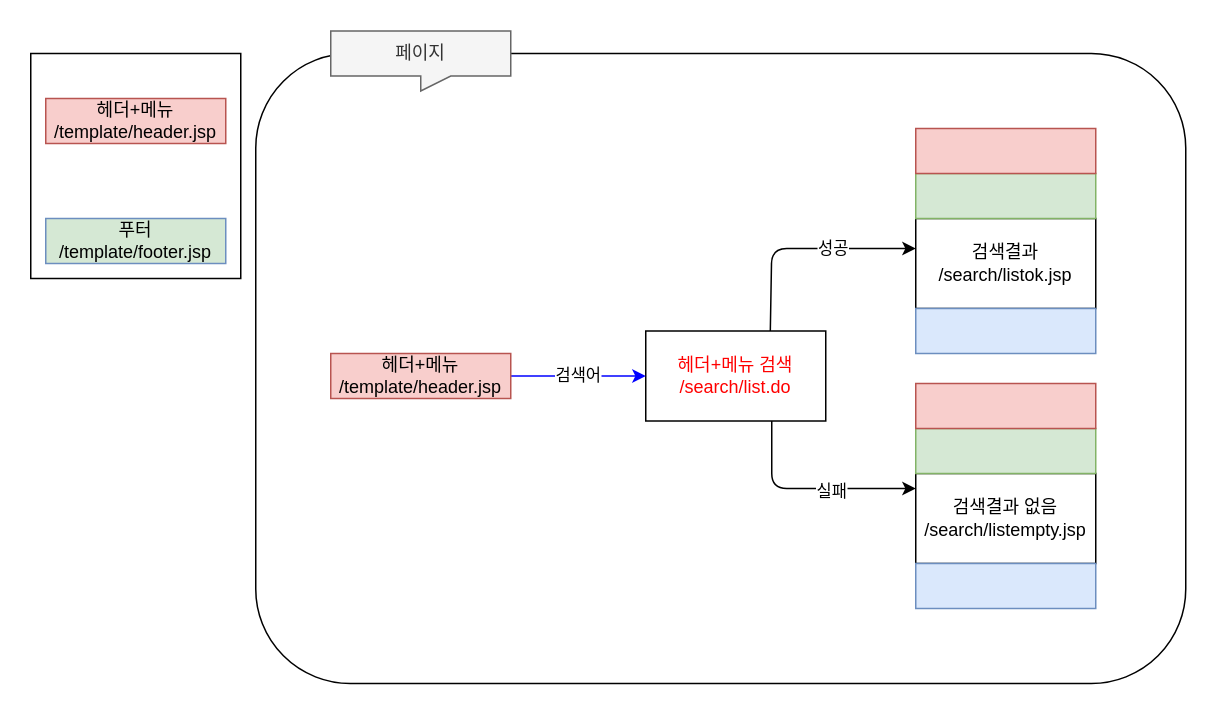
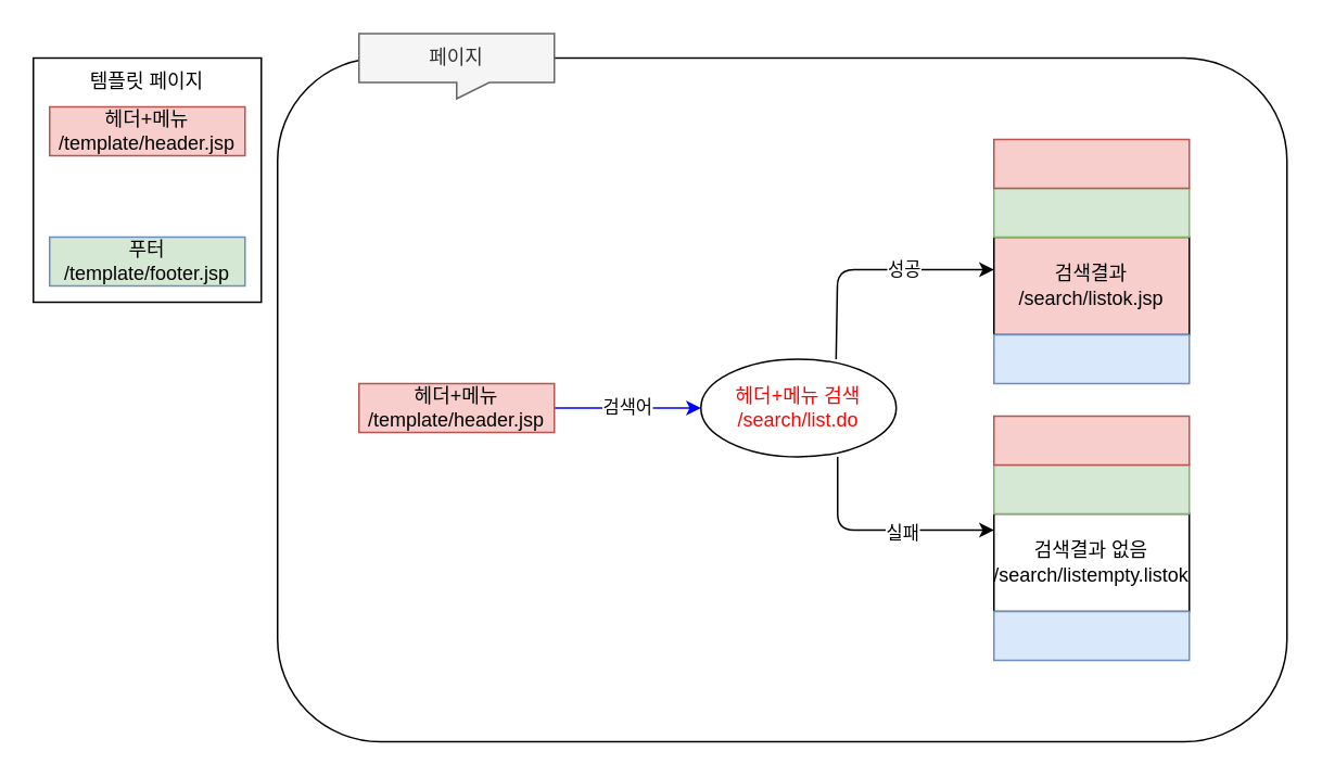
+ <mxCell id="8" value="템플릿 페이지" style="text;html=1;strokeColor=none;fillColor=none;align=center;verticalAlign=middle;whiteSpace=wrap;rounded=0;" parent="4" vertex="1"><mxGeometry x="30" y="5" width="80" height="20" as="geometry" /></mxCell>
- <mxCell id="18" value="검색결과&lt;br&gt;/search/listok.jsp" style="rounded=0;whiteSpace=wrap;html=1;" parent="17" vertex="1"><mxGeometry y="60" width="120" height="60" as="geometry" /></mxCell>
+ <mxCell id="18" value="검색결과&lt;br&gt;/search/listok.jsp" style="rounded=0;whiteSpace=wrap;html=1;fillColor=#f8cecc;" parent="17" vertex="1"><mxGeometry y="60" width="120" height="60" as="geometry" /></mxCell>
- <mxCell id="3" value="&lt;font color=&quot;#ff0000&quot;&gt;헤더+메뉴 검색&lt;br&gt;/search/list.do&lt;/font&gt;" style="rounded=0;whiteSpace=wrap;html=1;" parent="1" vertex="1"><mxGeometry x="430" y="220" width="120" height="60" as="geometry" /></mxCell>
+ <mxCell id="3" value="&lt;font color=&quot;#ff0000&quot;&gt;헤더+메뉴 검색&lt;br&gt;/search/list.do&lt;/font&gt;" style="ellipse;whiteSpace=wrap;html=1;" parent="1" vertex="1"><mxGeometry x="430" y="220" width="120" height="60" as="geometry" /></mxCell>
- <mxCell id="22" value="검색결과 없음&lt;br&gt;/search/listempty.jsp" style="rounded=0;whiteSpace=wrap;html=1;" parent="1" vertex="1"><mxGeometry x="610" y="315" width="120" height="60" as="geometry" /></mxCell>
+ <mxCell id="22" value="검색결과 없음&lt;br&gt;/search/listempty.listok" style="rounded=0;whiteSpace=wrap;html=1;" parent="1" vertex="1"><mxGeometry x="610" y="315" width="120" height="60" as="geometry" /></mxCell>
